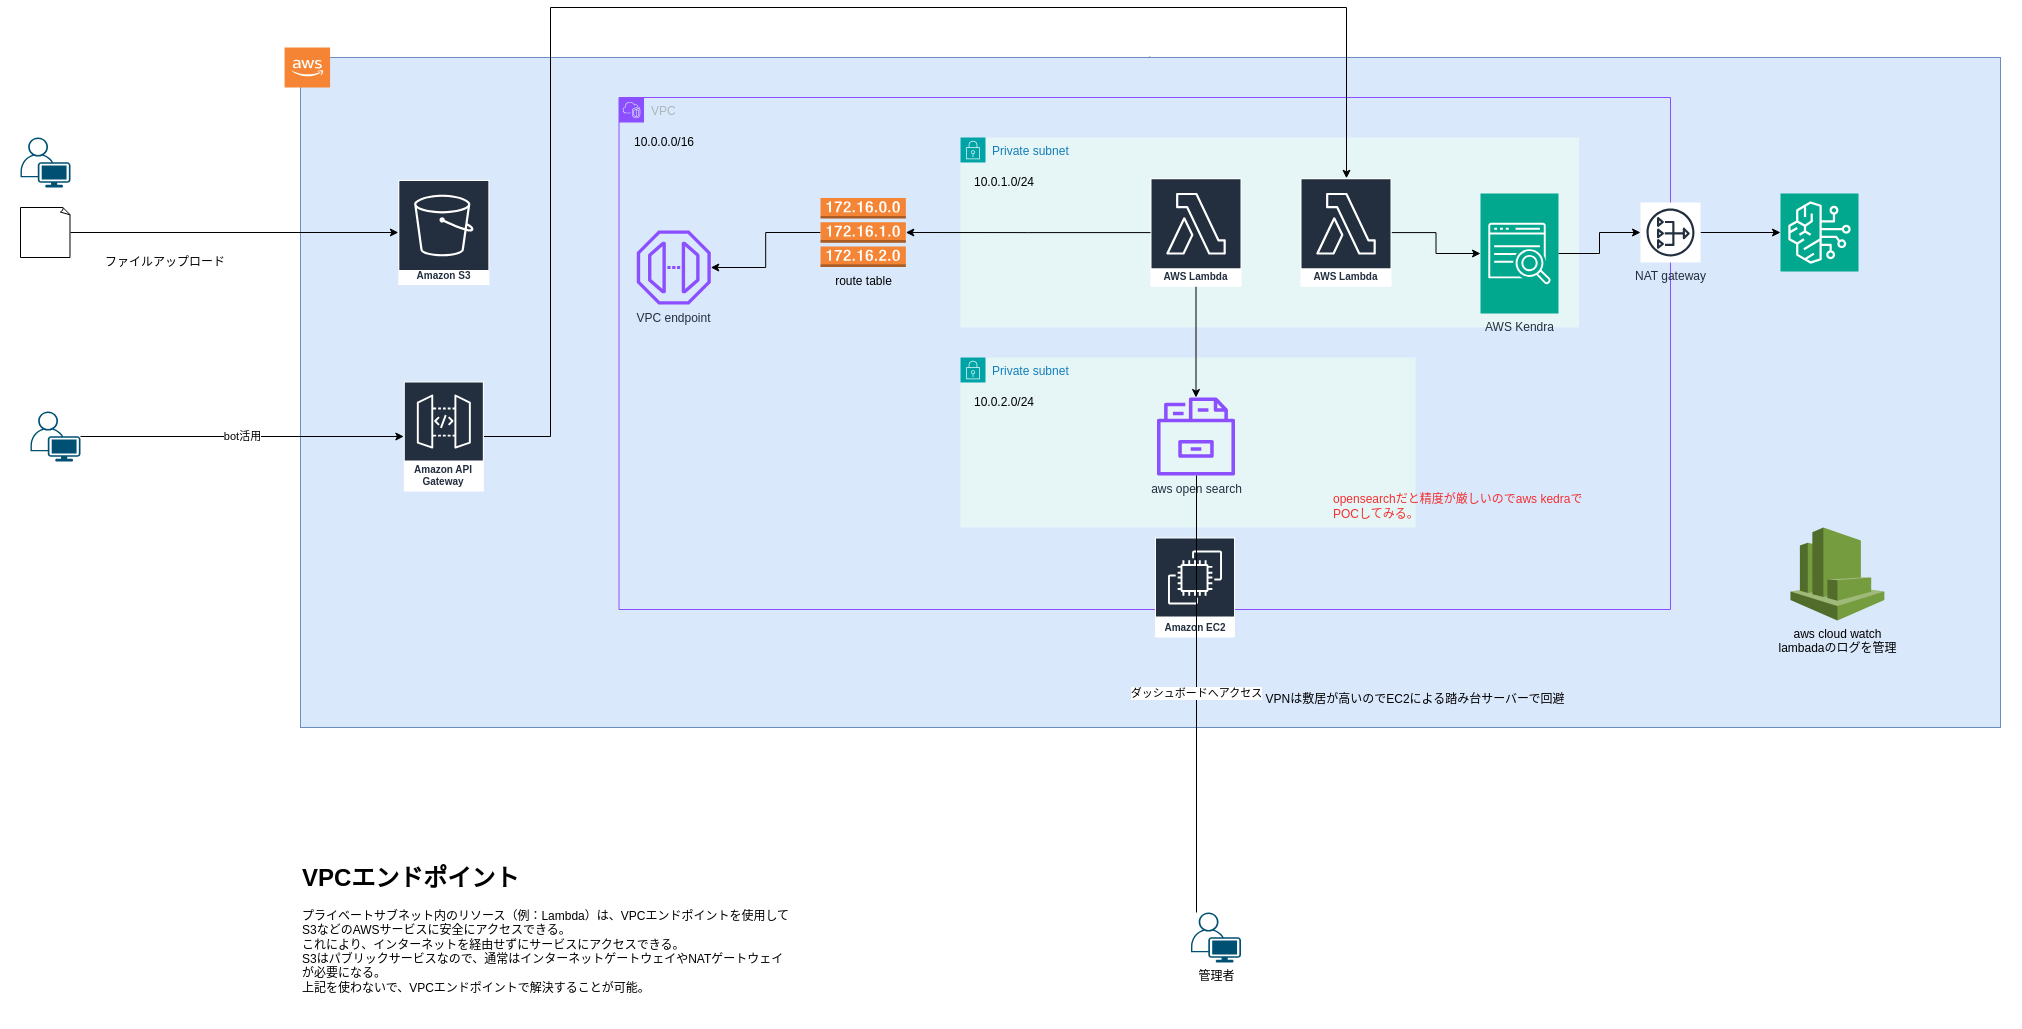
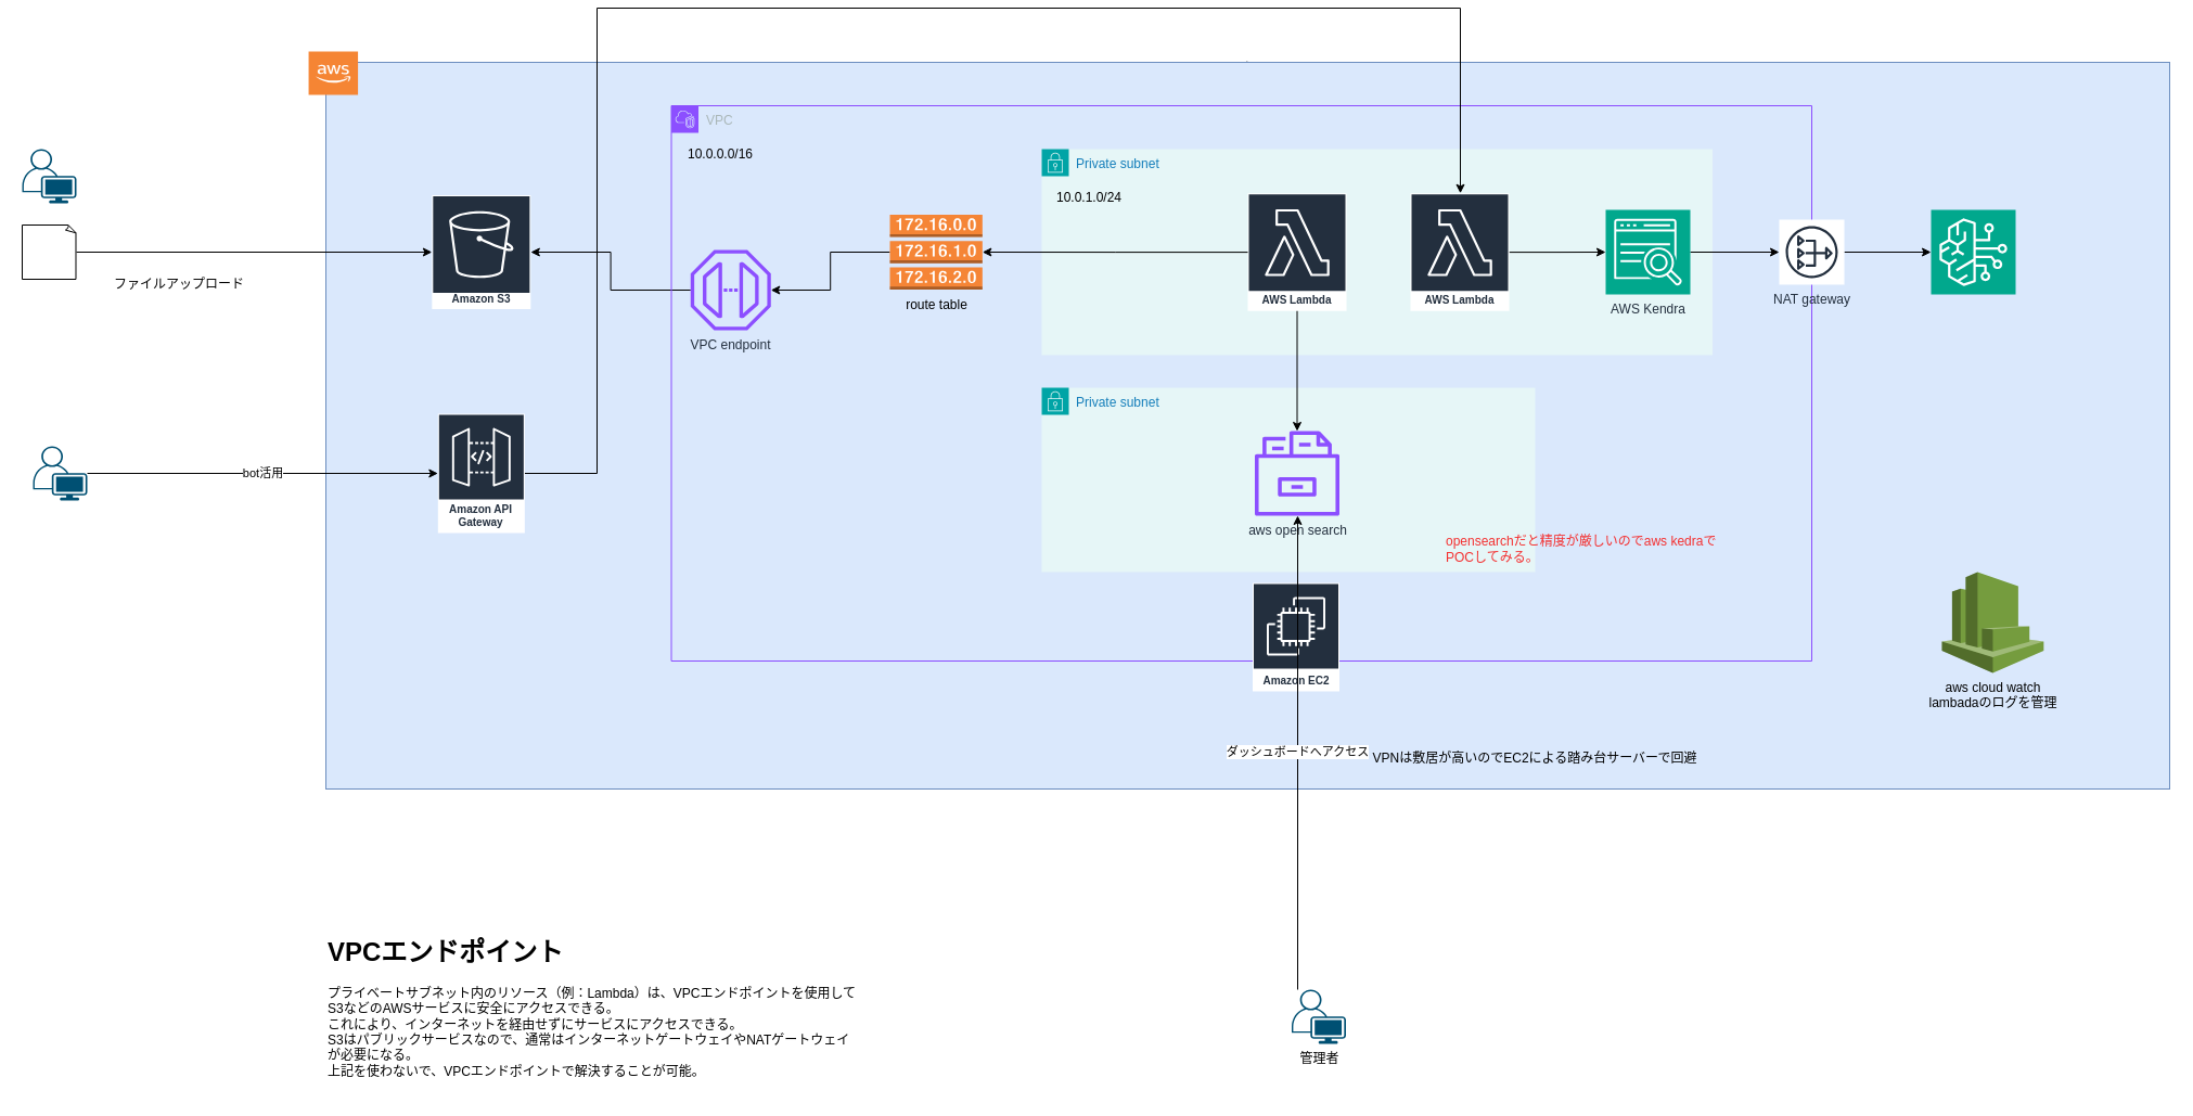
+ <mxCell id="6" style="edgeStyle=orthogonalEdgeStyle;rounded=0;orthogonalLoop=1;jettySize=auto;html=1;" parent="2" source="8" target="5" edge="1"><mxGeometry relative="1" as="geometry" /></mxCell>
- <mxCell id="32" value="AWS Kendra" style="sketch=0;points=[[0,0,0],[0.25,0,0],[0.5,0,0],[0.75,0,0],[1,0,0],[0,1,0],[0.25,1,0],[0.5,1,0],[0.75,1,0],[1,1,0],[0,0.25,0],[0,0.5,0],[0,0.75,0],[1,0.25,0],[1,0.5,0],[1,0.75,0]];outlineConnect=0;fontColor=#232F3E;fillColor=#01A88D;strokeColor=#ffffff;dashed=0;verticalLabelPosition=bottom;verticalAlign=top;align=center;html=1;fontSize=12;fontStyle=0;aspect=fixed;shape=mxgraph.aws4.resourceIcon;resIcon=mxgraph.aws4.kendra;" vertex="1" parent="2"><mxGeometry x="1180" y="146" width="78" height="120" as="geometry" /></mxCell>
+ <mxCell id="32" value="AWS Kendra" style="sketch=0;points=[[0,0,0],[0.25,0,0],[0.5,0,0],[0.75,0,0],[1,0,0],[0,1,0],[0.25,1,0],[0.5,1,0],[0.75,1,0],[1,1,0],[0,0.25,0],[0,0.5,0],[0,0.75,0],[1,0.25,0],[1,0.5,0],[1,0.75,0]];outlineConnect=0;fontColor=#232F3E;fillColor=#01A88D;strokeColor=#ffffff;dashed=0;verticalLabelPosition=bottom;verticalAlign=top;align=center;html=1;fontSize=12;fontStyle=0;aspect=fixed;shape=mxgraph.aws4.resourceIcon;resIcon=mxgraph.aws4.kendra;" vertex="1" parent="2"><mxGeometry x="1180" y="146" width="78" height="78" as="geometry" /></mxCell>
- <mxCell id="14" value="10.0.2.0/24" style="text;html=1;align=center;verticalAlign=middle;whiteSpace=wrap;rounded=0;" parent="13" vertex="1"><mxGeometry x="10.001" y="30" width="68.257" height="30" as="geometry" /></mxCell>
- <mxCell id="38" value="ダッシュボードへアクセス" style="edgeStyle=orthogonalEdgeStyle;rounded=0;orthogonalLoop=1;jettySize=auto;html=1;endArrow=none;" parent="1" source="39" target="16" edge="1"><mxGeometry relative="1" as="geometry"><Array as="points"><mxPoint x="1196" y="570" /><mxPoint x="1196" y="570" /></Array></mxGeometry></mxCell>
+ <mxCell id="38" value="ダッシュボードへアクセス" style="edgeStyle=orthogonalEdgeStyle;rounded=0;orthogonalLoop=1;jettySize=auto;html=1;" parent="1" source="39" target="16" edge="1"><mxGeometry relative="1" as="geometry"><Array as="points"><mxPoint x="1196" y="570" /><mxPoint x="1196" y="570" /></Array></mxGeometry></mxCell>
